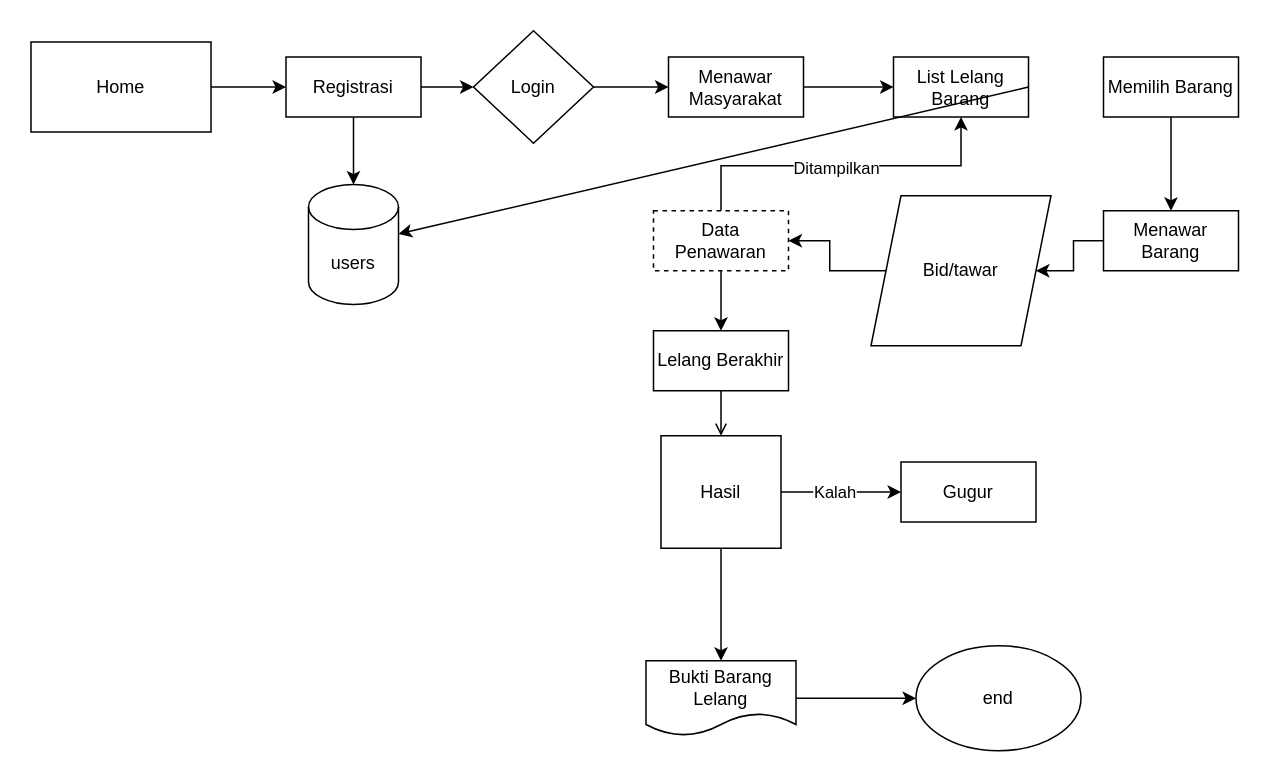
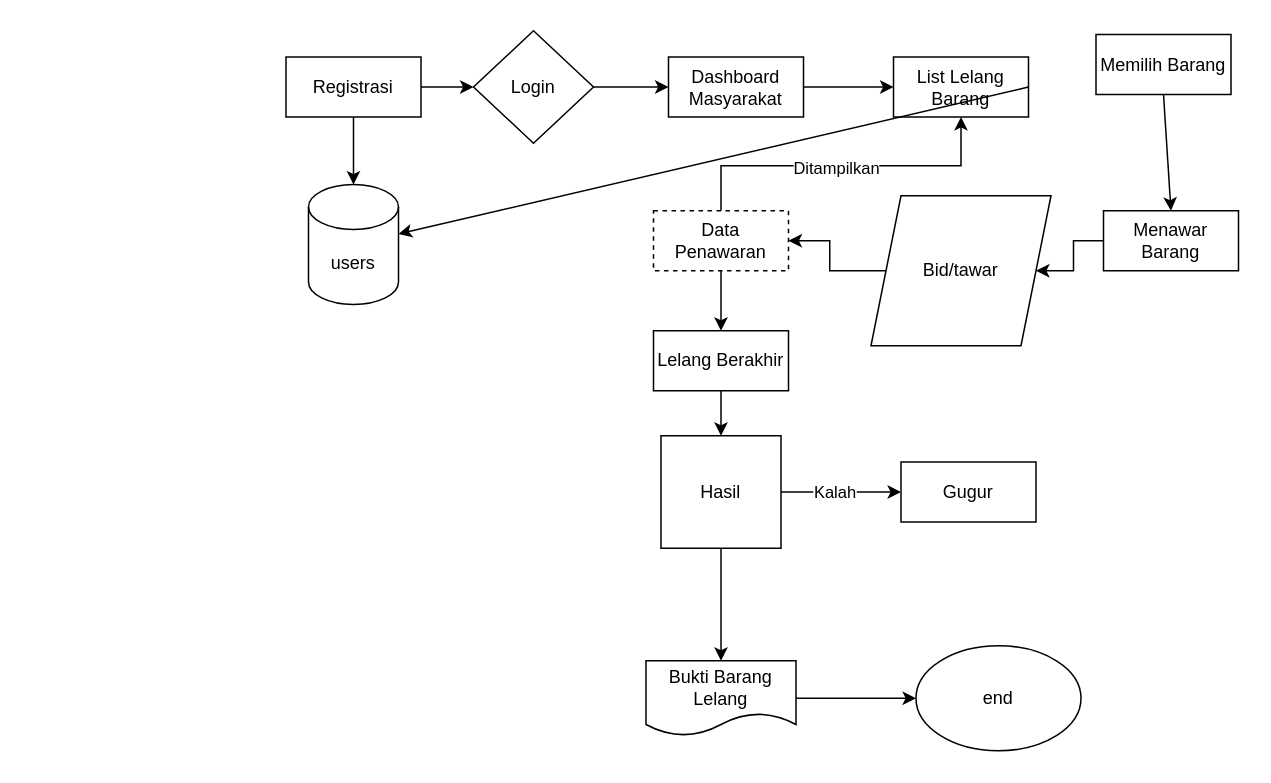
- <mxCell id="3" value="Home" style="rounded=0;whiteSpace=wrap;html=1;" parent="1" vertex="1"><mxGeometry x="20" y="27.5" width="120" height="60" as="geometry" /></mxCell>
- <mxCell id="2" value="" style="edgeStyle=orthogonalEdgeStyle;rounded=0;orthogonalLoop=1;jettySize=auto;html=1;" edge="1" parent="1" source="3" target="7"><mxGeometry relative="1" as="geometry" /></mxCell>
- <mxCell id="12" value="Memilih Barang" style="rounded=0;whiteSpace=wrap;html=1;" parent="1" vertex="1"><mxGeometry x="735" y="37.5" width="90" height="40" as="geometry" /></mxCell>
+ <mxCell id="12" value="Memilih Barang" style="rounded=0;whiteSpace=wrap;html=1;" parent="1" vertex="1"><mxGeometry x="730" y="22.5" width="90" height="40" as="geometry" /></mxCell>
- <mxCell id="8" value="Menawar&lt;br&gt;Masyarakat" style="rounded=0;whiteSpace=wrap;html=1;" parent="1" vertex="1"><mxGeometry x="445" y="37.5" width="90" height="40" as="geometry" /></mxCell>
+ <mxCell id="8" value="Dashboard&lt;br&gt;Masyarakat" style="rounded=0;whiteSpace=wrap;html=1;" parent="1" vertex="1"><mxGeometry x="445" y="37.5" width="90" height="40" as="geometry" /></mxCell>
- <mxCell id="21" value="" style="edgeStyle=orthogonalEdgeStyle;rounded=0;orthogonalLoop=1;jettySize=auto;html=1;endArrow=open;" parent="1" source="22" target="26" edge="1"><mxGeometry relative="1" as="geometry" /></mxCell>
+ <mxCell id="21" value="" style="edgeStyle=orthogonalEdgeStyle;rounded=0;orthogonalLoop=1;jettySize=auto;html=1;" parent="1" source="22" target="26" edge="1"><mxGeometry relative="1" as="geometry" /></mxCell>
